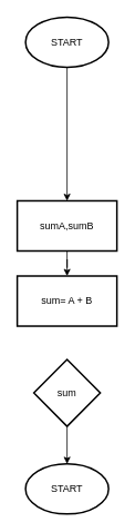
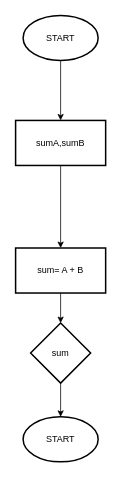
- <mxCell id="5" value="sumA,sumB" style="whiteSpace=wrap;html=1;strokeWidth=2;" vertex="1" parent="1"><mxGeometry x="20" y="240" width="120" height="60" as="geometry" /></mxCell>
+ <mxCell id="5" value="sumA,sumB" style="whiteSpace=wrap;html=1;strokeWidth=2;" vertex="1" parent="1"><mxGeometry x="20" y="160" width="120" height="60" as="geometry" /></mxCell>
+ <mxCell id="6" value="" style="edgeStyle=orthogonalEdgeStyle;rounded=0;orthogonalLoop=1;jettySize=auto;html=1;" edge="1" parent="1" source="7" target="8"><mxGeometry relative="1" as="geometry" /></mxCell>
